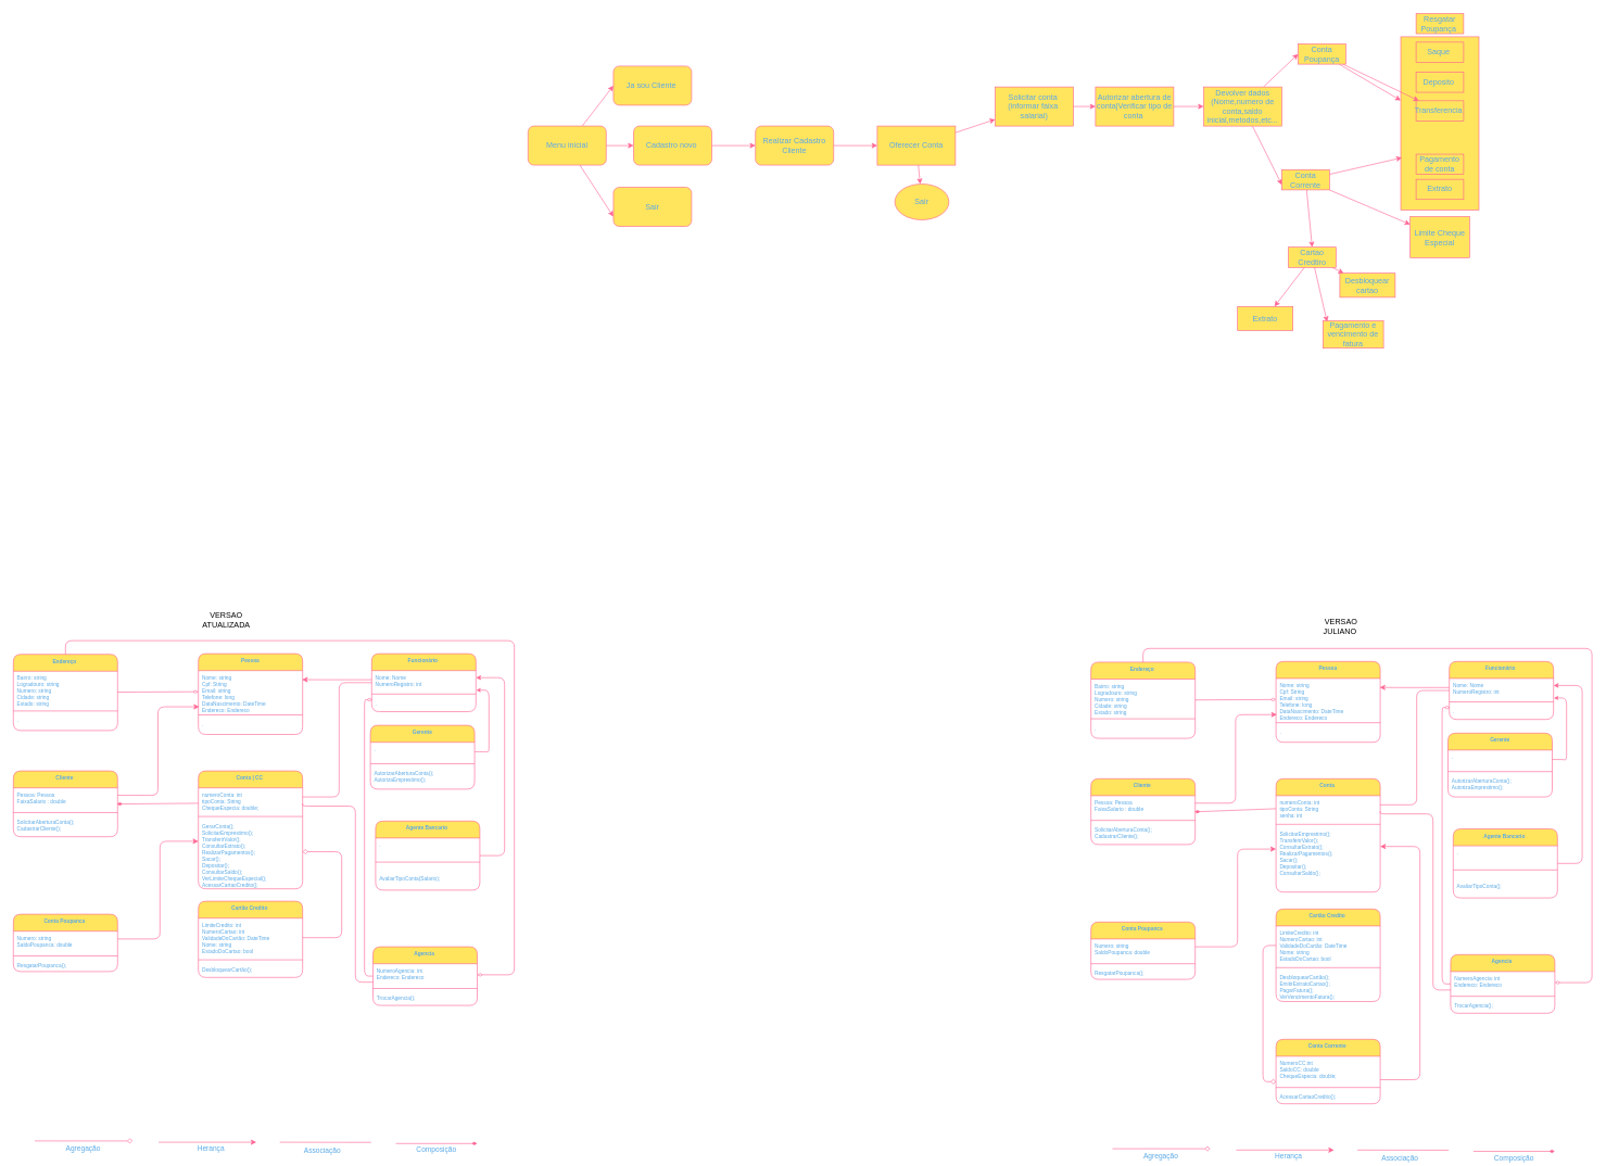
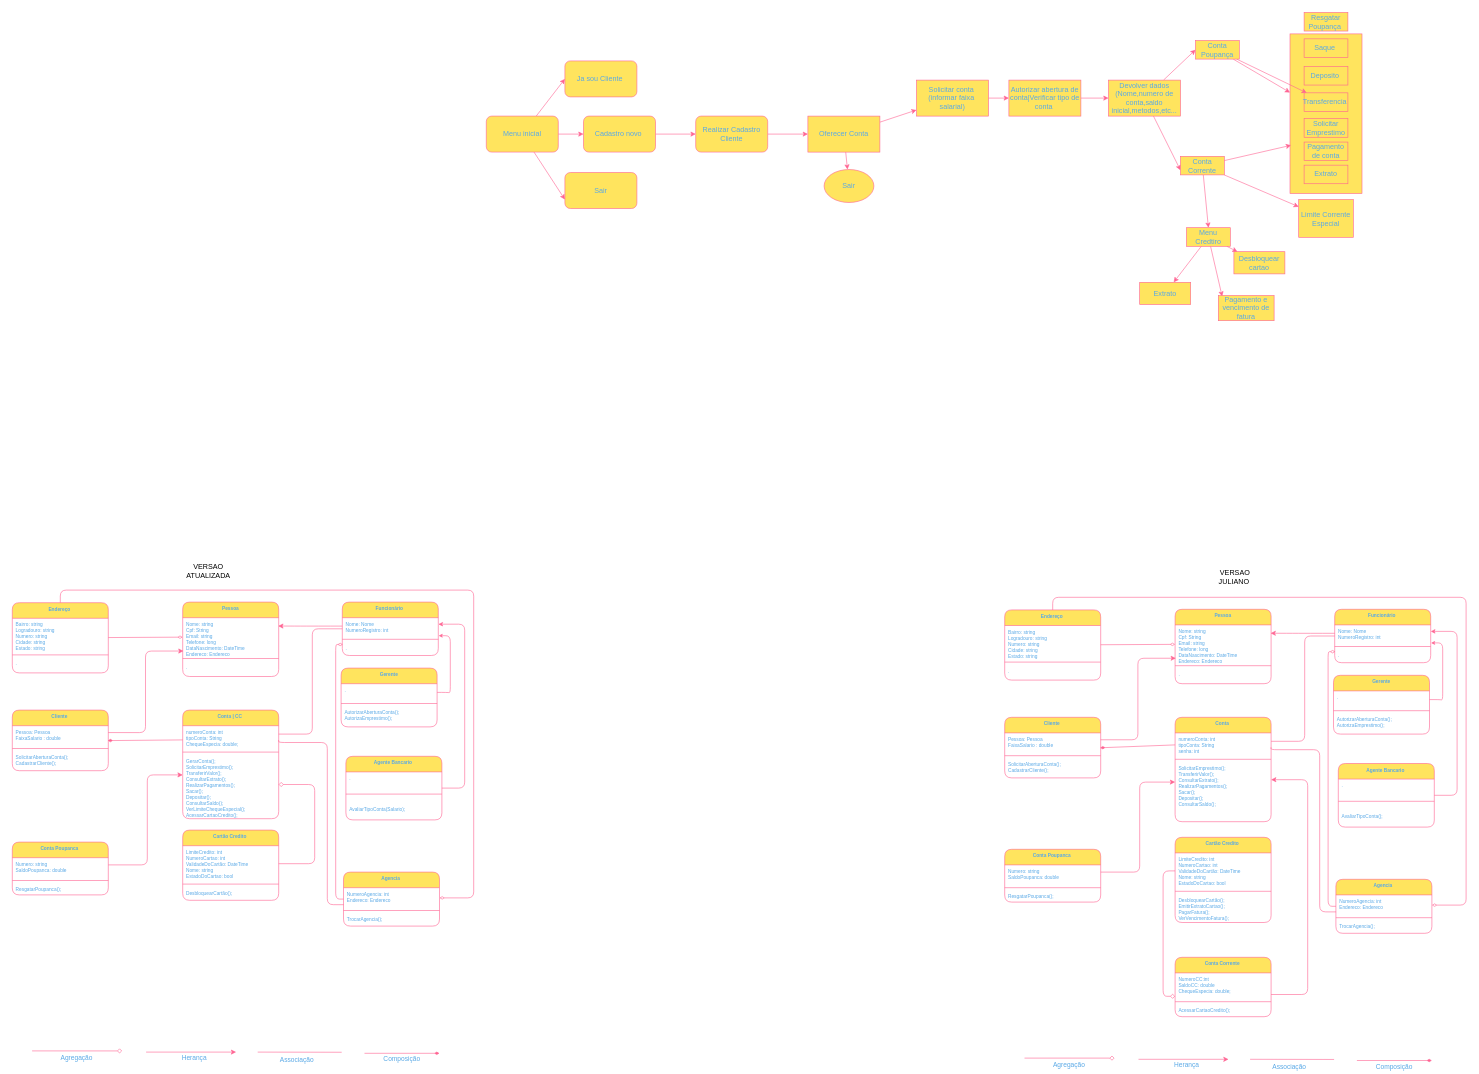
+ <mxCell id="95" value="Solicitar Emprestimo" style="rounded=0;whiteSpace=wrap;html=1;fontColor=#5AA9E6;fillColor=#FFE45E;strokeColor=#FF6392;" parent="1" vertex="1"><mxGeometry x="2173" y="197.25" width="73" height="31" as="geometry" /></mxCell>
- <mxCell id="98" value="Limite Cheque Especial" style="rounded=0;whiteSpace=wrap;html=1;fontColor=#5AA9E6;fillColor=#FFE45E;strokeColor=#FF6392;" parent="1" vertex="1"><mxGeometry x="2164" y="332" width="91" height="63" as="geometry" /></mxCell>
+ <mxCell id="98" value="Limite Corrente Especial" style="rounded=0;whiteSpace=wrap;html=1;fontColor=#5AA9E6;fillColor=#FFE45E;strokeColor=#FF6392;" parent="1" vertex="1"><mxGeometry x="2164" y="332" width="91" height="63" as="geometry" /></mxCell>
- <mxCell id="90" value="Cartao Credtiro" style="rounded=0;whiteSpace=wrap;html=1;fontColor=#5AA9E6;fillColor=#FFE45E;strokeColor=#FF6392;" parent="1" vertex="1"><mxGeometry x="1977" y="379" width="73" height="31" as="geometry" /></mxCell>
+ <mxCell id="90" value="Menu Credtiro" style="rounded=0;whiteSpace=wrap;html=1;fontColor=#5AA9E6;fillColor=#FFE45E;strokeColor=#FF6392;" parent="1" vertex="1"><mxGeometry x="1977" y="379" width="73" height="31" as="geometry" /></mxCell>
